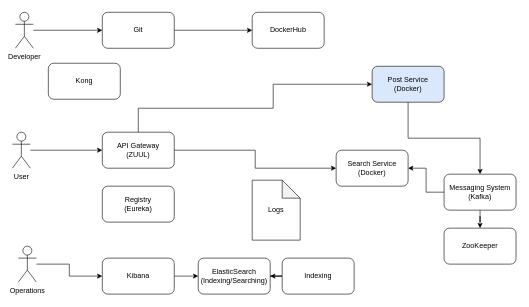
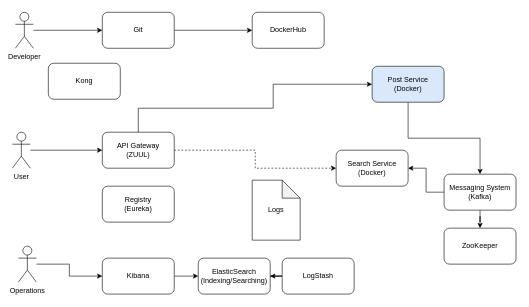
- <mxCell id="6" style="edgeStyle=orthogonalEdgeStyle;rounded=0;orthogonalLoop=1;jettySize=auto;html=1;" edge="1" parent="1" source="7" target="4"><mxGeometry relative="1" as="geometry" /></mxCell>
+ <mxCell id="6" style="edgeStyle=orthogonalEdgeStyle;rounded=0;orthogonalLoop=1;jettySize=auto;html=1;dashed=1;" edge="1" parent="1" source="7" target="4"><mxGeometry relative="1" as="geometry" /></mxCell>
- <mxCell id="15" value="Indexing" style="rounded=1;whiteSpace=wrap;html=1;" vertex="1" parent="1"><mxGeometry x="470" y="430" width="120" height="60" as="geometry" /></mxCell>
+ <mxCell id="15" value="LogStash" style="rounded=1;whiteSpace=wrap;html=1;" vertex="1" parent="1"><mxGeometry x="470" y="430" width="120" height="60" as="geometry" /></mxCell>
